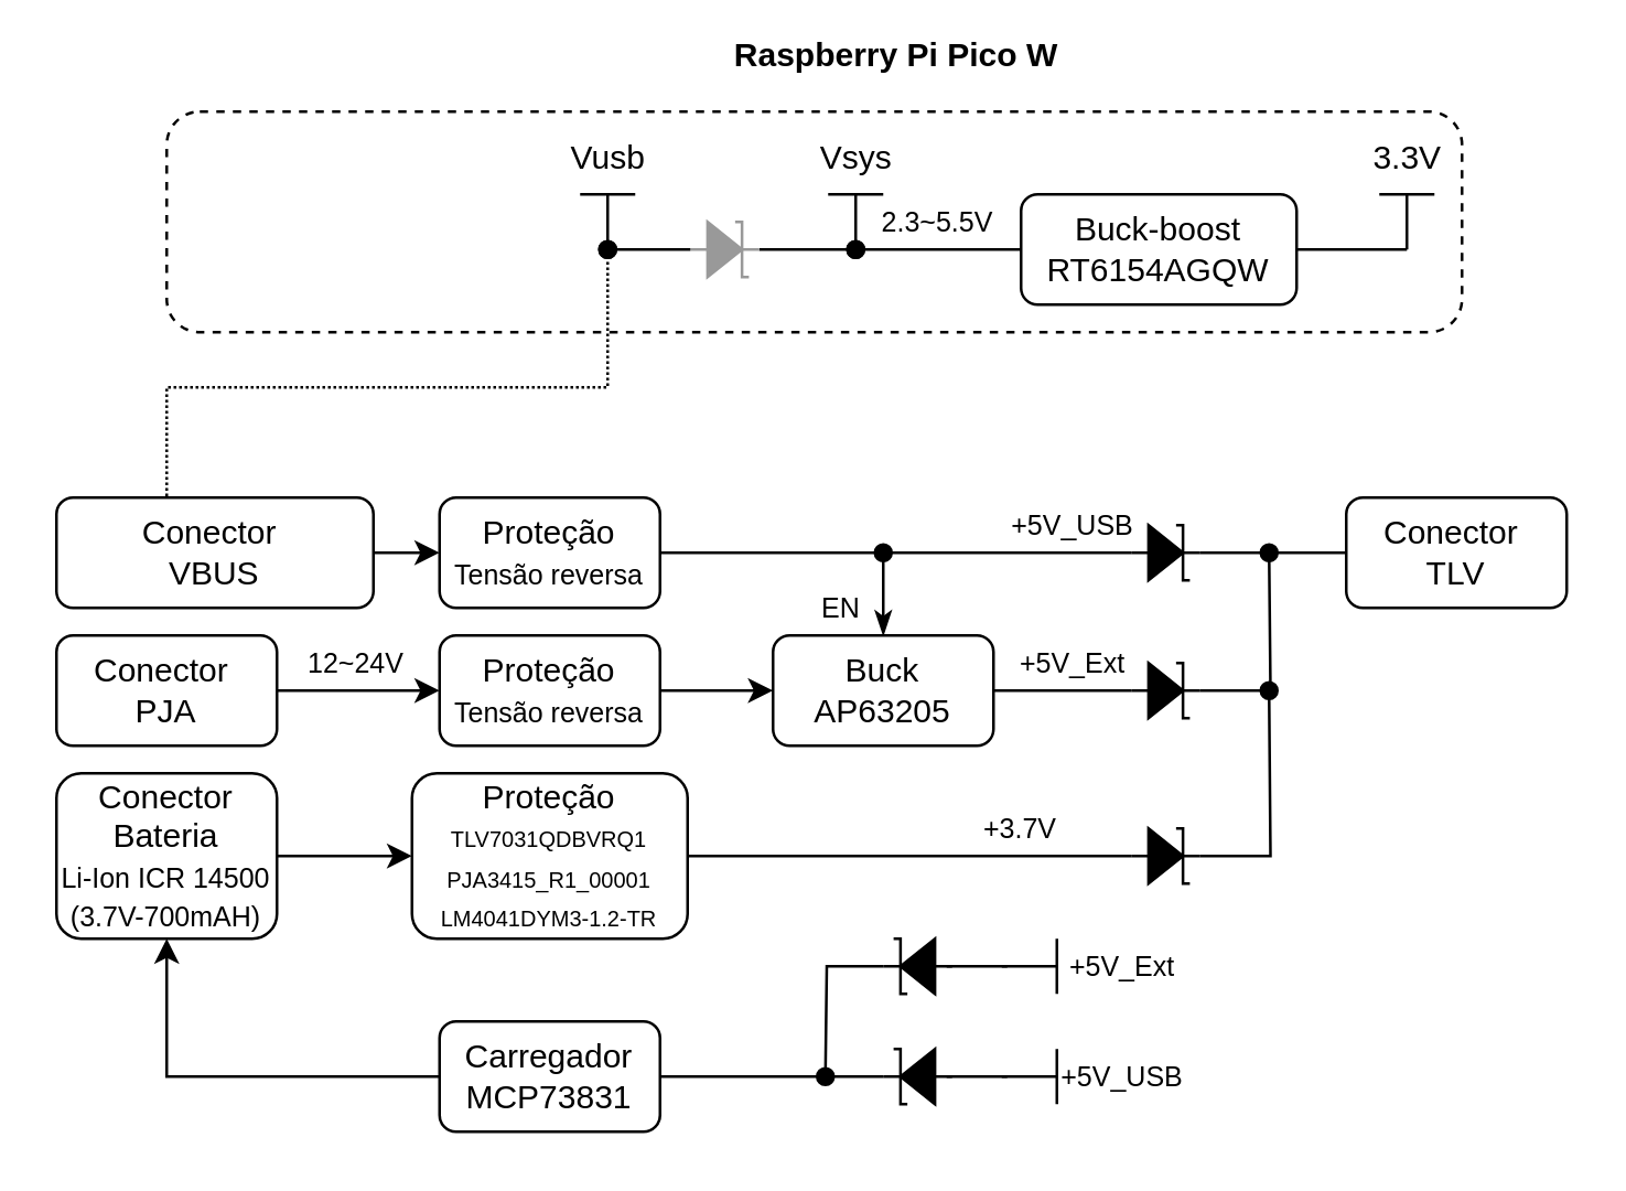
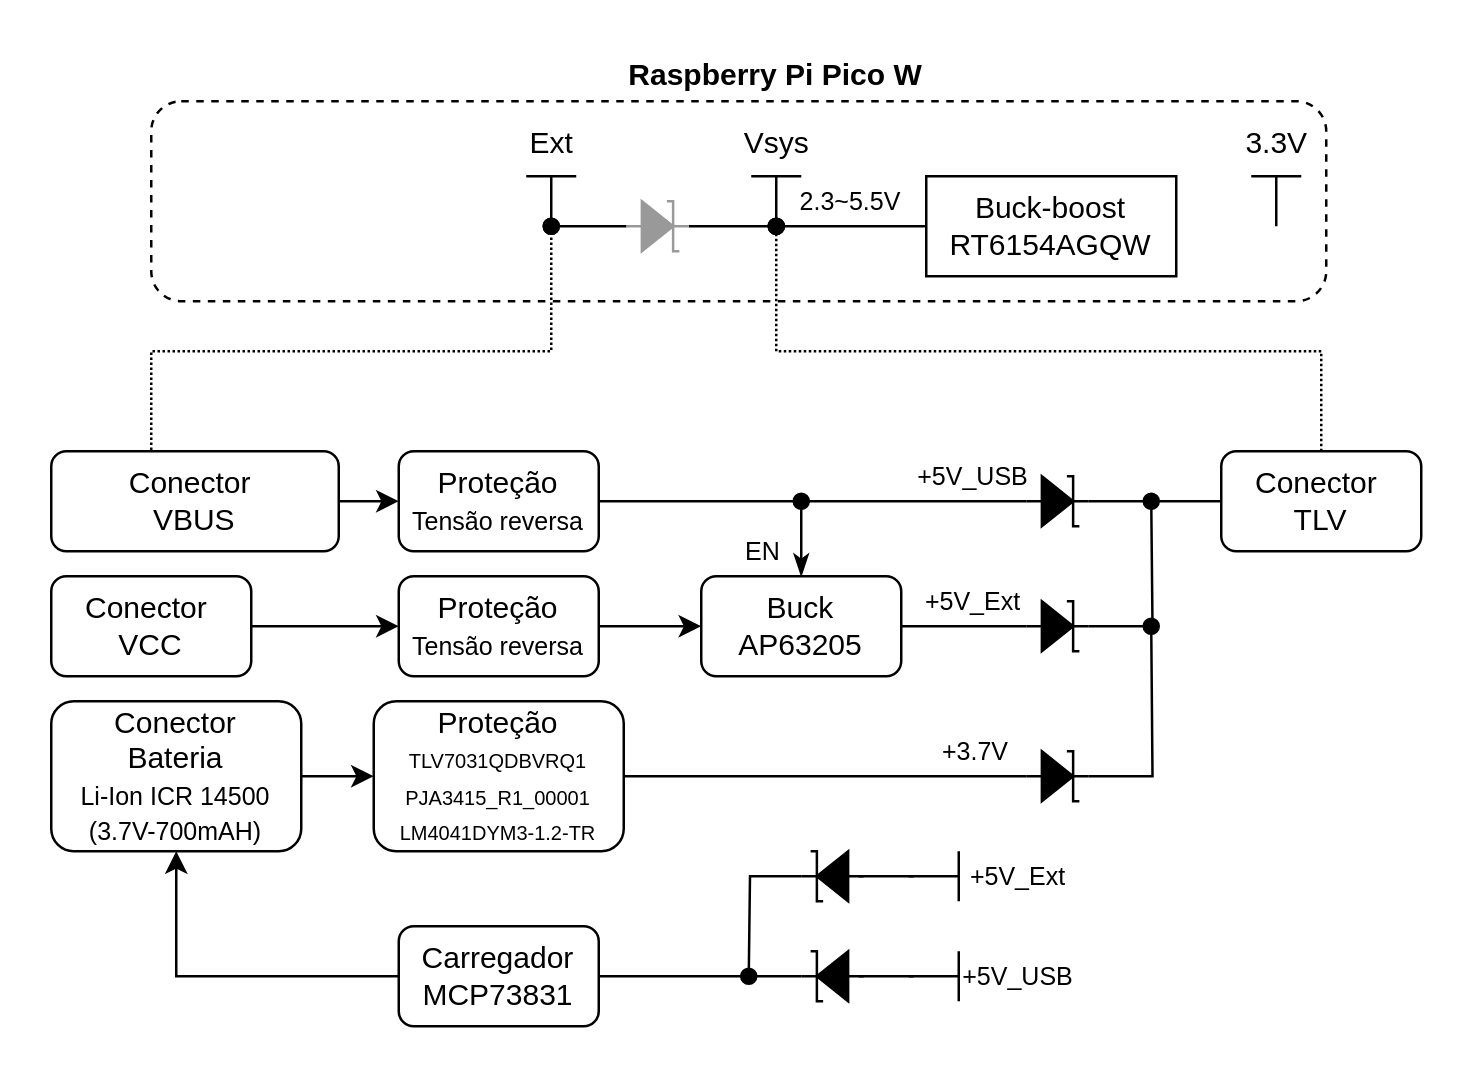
- <mxCell id="19" value="&lt;b&gt;Raspberry Pi Pico W&lt;/b&gt;" style="text;html=1;strokeColor=none;fillColor=none;align=center;verticalAlign=middle;whiteSpace=wrap;rounded=0;dashed=1;fontSize=12;" parent="1" vertex="1"><mxGeometry x="260" y="10" width="130" height="20" as="geometry" /></mxCell>
+ <mxCell id="19" value="&lt;b&gt;Raspberry Pi Pico W&lt;/b&gt;" style="text;html=1;strokeColor=none;fillColor=none;align=center;verticalAlign=middle;whiteSpace=wrap;rounded=0;dashed=1;fontSize=12;" parent="1" vertex="1"><mxGeometry x="245" y="20" width="130" height="20" as="geometry" /></mxCell>
- <mxCell id="24" value="&lt;font style=&quot;font-size: 12px;&quot;&gt;Vusb&lt;/font&gt;" style="verticalLabelPosition=top;verticalAlign=bottom;shape=mxgraph.electrical.signal_sources.vdd;shadow=0;dashed=0;align=center;strokeWidth=1;fontSize=24;html=1;flipV=1;" parent="1" vertex="1"><mxGeometry x="210" y="70" width="20" height="20" as="geometry" /></mxCell>
+ <mxCell id="24" value="&lt;font style=&quot;font-size: 12px;&quot;&gt;Ext&lt;/font&gt;" style="verticalLabelPosition=top;verticalAlign=bottom;shape=mxgraph.electrical.signal_sources.vdd;shadow=0;dashed=0;align=center;strokeWidth=1;fontSize=24;html=1;flipV=1;" parent="1" vertex="1"><mxGeometry x="210" y="70" width="20" height="20" as="geometry" /></mxCell>
- <mxCell id="14" value="Buck-boost&lt;br&gt;RT6154AGQW" style="whiteSpace=wrap;html=1;rounded=1;glass=0;strokeWidth=1;shadow=0;" parent="1" vertex="1"><mxGeometry x="370" y="70" width="100" height="40" as="geometry" /></mxCell>
+ <mxCell id="14" value="Buck-boost&lt;br&gt;RT6154AGQW" style="whiteSpace=wrap;html=1;glass=0;strokeWidth=1;shadow=0;rounded=0;" parent="1" vertex="1"><mxGeometry x="370" y="70" width="100" height="40" as="geometry" /></mxCell>
- <mxCell id="12" style="edgeStyle=none;rounded=0;orthogonalLoop=1;jettySize=auto;html=1;entryX=0.5;entryY=0;entryDx=0;entryDy=0;entryPerimeter=0;fontSize=12;endArrow=none;endFill=0;" parent="1" source="14" target="16" edge="1"><mxGeometry relative="1" as="geometry" /></mxCell>
+ <mxCell id="52" style="edgeStyle=orthogonalEdgeStyle;rounded=0;orthogonalLoop=1;jettySize=auto;html=1;entryX=0;entryY=1;entryDx=0;entryDy=0;exitX=0.5;exitY=0;exitDx=0;exitDy=0;endArrow=oval;endFill=1;dashed=1;dashPattern=1 1;" edge="1" parent="1" source="53" target="35"><mxGeometry relative="1" as="geometry"><Array as="points"><mxPoint x="528" y="140" /><mxPoint x="310" y="140" /></Array></mxGeometry></mxCell>
- <mxCell id="20" value="&lt;font style=&quot;font-size: 10px;&quot;&gt;12~24V&lt;/font&gt;" style="text;html=1;strokeColor=none;fillColor=none;align=center;verticalAlign=middle;whiteSpace=wrap;rounded=0;dashed=1;fontSize=12;" parent="1" vertex="1"><mxGeometry x="109" y="230" width="40" height="20" as="geometry" /></mxCell>
- <mxCell id="4" value="Conector&amp;nbsp;&lt;br&gt;PJA" style="rounded=1;whiteSpace=wrap;html=1;fontSize=12;glass=0;strokeWidth=1;shadow=0;" parent="1" vertex="1"><mxGeometry x="20" y="230" width="80" height="40" as="geometry" /></mxCell>
+ <mxCell id="4" value="Conector&amp;nbsp;&lt;br&gt;VCC" style="rounded=1;whiteSpace=wrap;html=1;fontSize=12;glass=0;strokeWidth=1;shadow=0;" parent="1" vertex="1"><mxGeometry x="20" y="230" width="80" height="40" as="geometry" /></mxCell>
- <mxCell id="51" value="&lt;font style=&quot;font-size: 10px;&quot;&gt;+3.7V&lt;/font&gt;" style="text;html=1;strokeColor=none;fillColor=none;align=center;verticalAlign=middle;whiteSpace=wrap;rounded=0;dashed=1;fontSize=12;" vertex="1" parent="1"><mxGeometry x="350" y="290" width="40" height="20" as="geometry" /></mxCell>
+ <mxCell id="51" value="&lt;font style=&quot;font-size: 10px;&quot;&gt;+3.7V&lt;/font&gt;" style="text;html=1;strokeColor=none;fillColor=none;align=center;verticalAlign=middle;whiteSpace=wrap;rounded=0;dashed=1;fontSize=12;" vertex="1" parent="1"><mxGeometry x="370" y="290" width="40" height="20" as="geometry" /></mxCell>
- <mxCell id="8" value="&lt;div&gt;Conector&lt;/div&gt;Bateria&lt;br&gt;&lt;font style=&quot;font-size: 10px;&quot;&gt;Li-Ion ICR 14500&lt;br&gt;(3.7V-700mAH)&lt;/font&gt;" style="rounded=1;whiteSpace=wrap;html=1;fontSize=12;glass=0;strokeWidth=1;shadow=0;" parent="1" vertex="1"><mxGeometry x="20" y="280" width="80" height="60" as="geometry" /></mxCell>
+ <mxCell id="8" value="&lt;div&gt;Conector&lt;/div&gt;Bateria&lt;br&gt;&lt;font style=&quot;font-size: 10px;&quot;&gt;Li-Ion ICR 14500&lt;br&gt;(3.7V-700mAH)&lt;/font&gt;" style="rounded=1;whiteSpace=wrap;html=1;fontSize=12;glass=0;strokeWidth=1;shadow=0;" parent="1" vertex="1"><mxGeometry x="20" y="280" width="100" height="60" as="geometry" /></mxCell>
